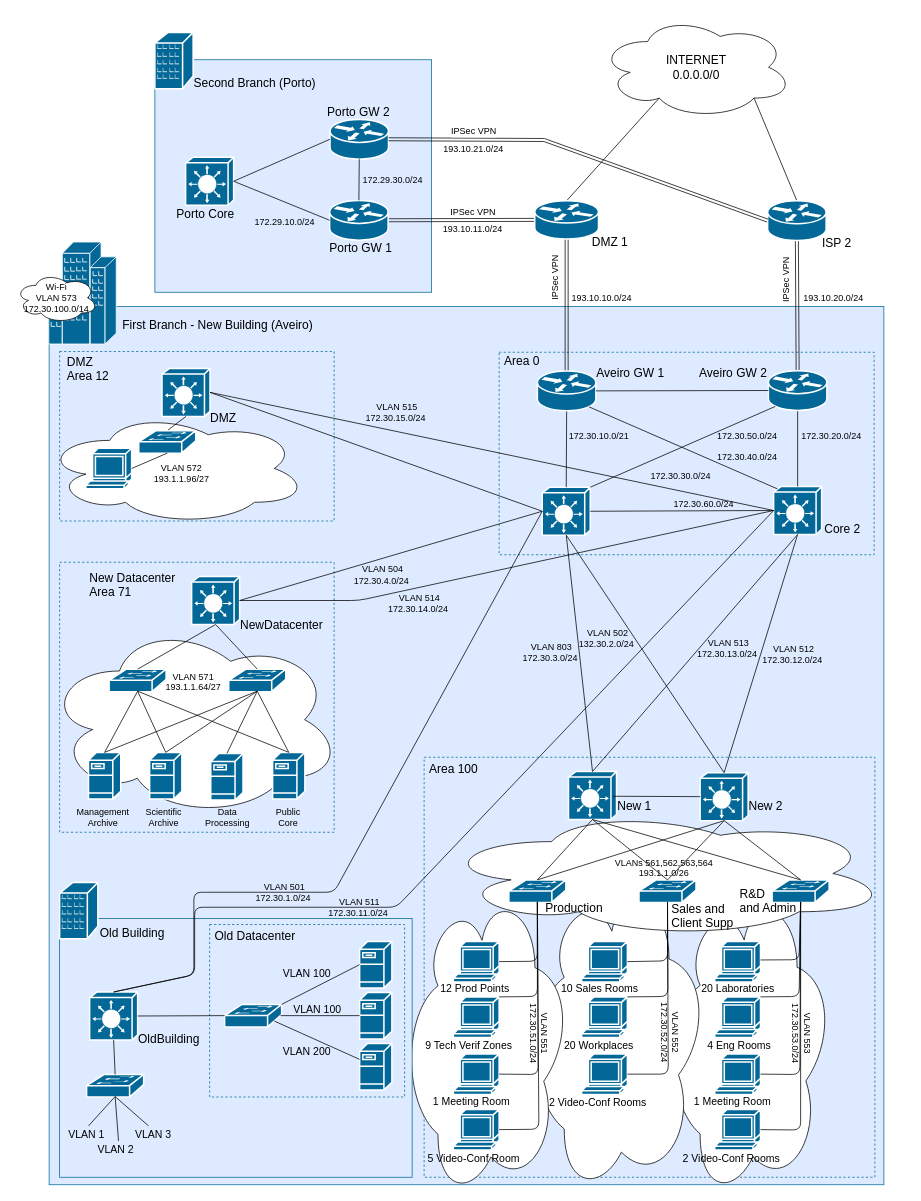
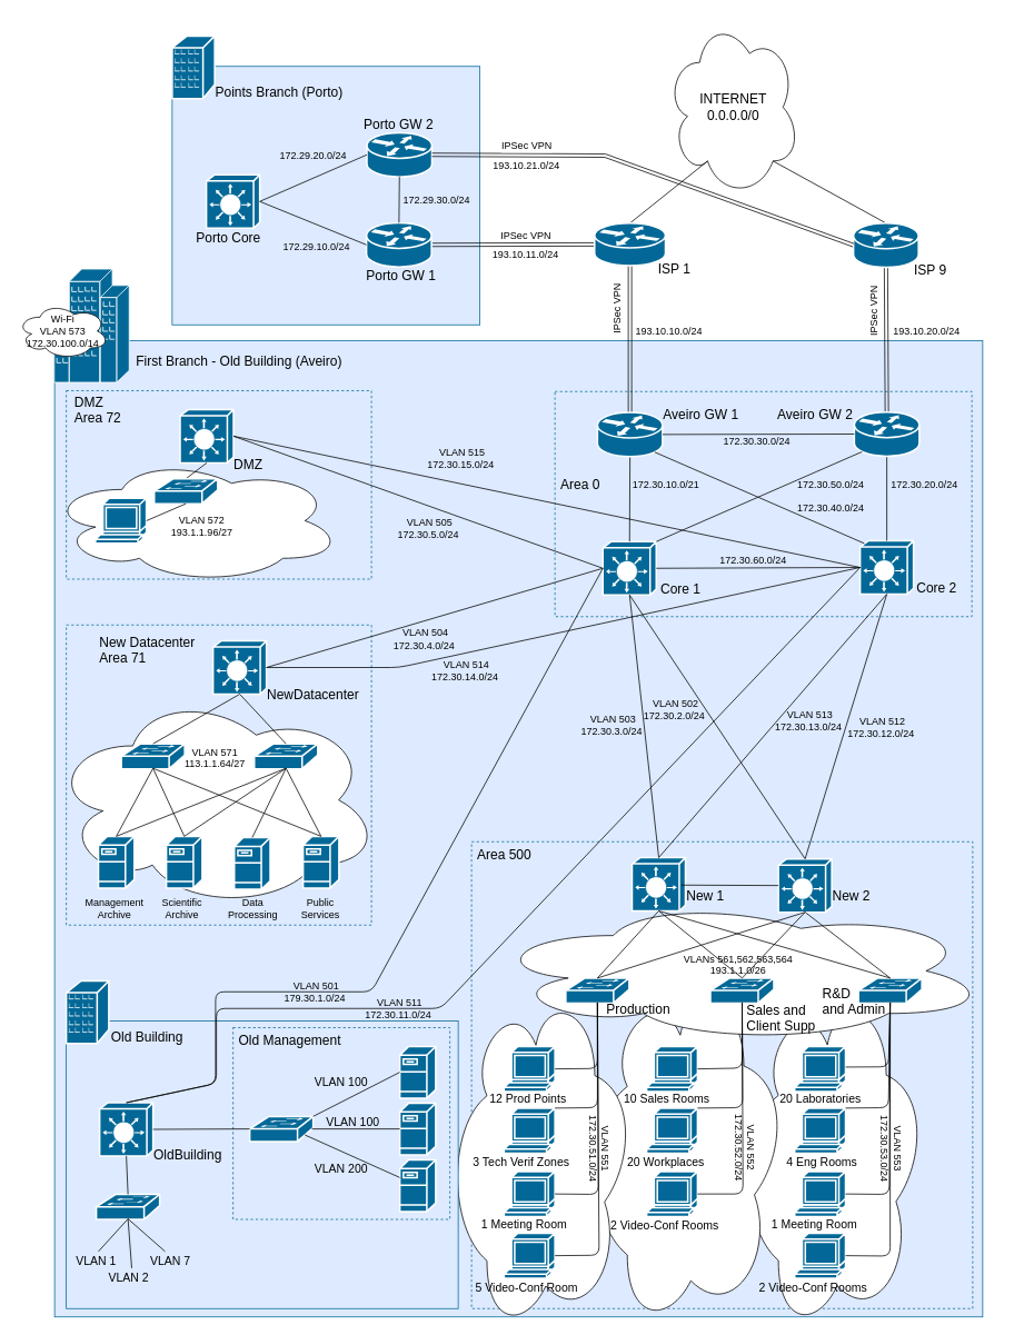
- <mxCell id="139" value="&lt;span style=&quot;font-size: 16px&quot;&gt;INTERNET&lt;br&gt;0.0.0.0/0&lt;br&gt;&lt;/span&gt;" style="ellipse;shape=cloud;whiteSpace=wrap;html=1;" parent="1" vertex="1"><mxGeometry x="798.5" y="20.5" width="258" height="137" as="geometry" /></mxCell>
+ <mxCell id="139" value="&lt;span style=&quot;font-size: 16px&quot;&gt;INTERNET&lt;br&gt;0.0.0.0/0&lt;br&gt;&lt;/span&gt;" style="ellipse;shape=cloud;whiteSpace=wrap;html=1;" parent="1" vertex="1"><mxGeometry x="798.5" y="20.5" width="160" height="215" as="geometry" /></mxCell>
- <mxCell id="20" value="&lt;font style=&quot;font-size: 16px&quot;&gt;Second Branch (Porto)&lt;br&gt;&lt;/font&gt;" style="text;html=1;resizable=0;points=[];autosize=1;align=left;verticalAlign=top;spacingTop=-4;" parent="1" vertex="1"><mxGeometry x="256" y="97.5" width="180" height="20" as="geometry" /></mxCell>
+ <mxCell id="20" value="&lt;font style=&quot;font-size: 16px&quot;&gt;Points Branch (Porto)&lt;br&gt;&lt;/font&gt;" style="text;html=1;resizable=0;points=[];autosize=1;align=left;verticalAlign=top;spacingTop=-4;" parent="1" vertex="1"><mxGeometry x="256" y="97.5" width="180" height="20" as="geometry" /></mxCell>
+ <mxCell id="188" value="172.29.20.0/24&amp;nbsp;&lt;br&gt;" style="ellipse;shape=cloud;whiteSpace=wrap;html=1;strokeColor=none;fillColor=none;" parent="1" vertex="1"><mxGeometry x="317" y="158" width="120" height="56" as="geometry" /></mxCell>
- <mxCell id="57" value="&lt;span style=&quot;font-size: 16px&quot;&gt;DMZ 1&lt;/span&gt;" style="text;html=1;resizable=0;points=[];autosize=1;align=left;verticalAlign=top;spacingTop=-4;" parent="1" vertex="1"><mxGeometry x="787" y="310" width="50" height="20" as="geometry" /></mxCell>
+ <mxCell id="57" value="&lt;span style=&quot;font-size: 16px&quot;&gt;ISP 1&lt;/span&gt;" style="text;html=1;resizable=0;points=[];autosize=1;align=left;verticalAlign=top;spacingTop=-4;" parent="1" vertex="1"><mxGeometry x="787" y="310" width="50" height="20" as="geometry" /></mxCell>
- <mxCell id="58" value="&lt;font style=&quot;font-size: 16px&quot;&gt;ISP 2&lt;br&gt;&lt;/font&gt;" style="text;html=1;resizable=0;points=[];autosize=1;align=left;verticalAlign=top;spacingTop=-4;" parent="1" vertex="1"><mxGeometry x="1094" y="311" width="50" height="20" as="geometry" /></mxCell>
+ <mxCell id="58" value="&lt;font style=&quot;font-size: 16px&quot;&gt;ISP 9&lt;br&gt;&lt;/font&gt;" style="text;html=1;resizable=0;points=[];autosize=1;align=left;verticalAlign=top;spacingTop=-4;" parent="1" vertex="1"><mxGeometry x="1094" y="311" width="50" height="20" as="geometry" /></mxCell>
- <mxCell id="18" value="&lt;font style=&quot;font-size: 16px&quot;&gt;First Branch - New Building (Aveiro)&lt;/font&gt;" style="text;html=1;resizable=0;points=[];autosize=1;align=left;verticalAlign=top;spacingTop=-4;" parent="1" vertex="1"><mxGeometry x="160.5" y="420" width="270" height="20" as="geometry" /></mxCell>
+ <mxCell id="18" value="&lt;font style=&quot;font-size: 16px&quot;&gt;First Branch - Old Building (Aveiro)&lt;/font&gt;" style="text;html=1;resizable=0;points=[];autosize=1;align=left;verticalAlign=top;spacingTop=-4;" parent="1" vertex="1"><mxGeometry x="160.5" y="420" width="270" height="20" as="geometry" /></mxCell>
- <mxCell id="154" value="&lt;font style=&quot;font-size: 16px&quot;&gt;Area 0&lt;br&gt;&lt;/font&gt;" style="text;html=1;resizable=0;points=[];autosize=1;align=left;verticalAlign=top;spacingTop=-4;" parent="1" vertex="1"><mxGeometry x="670" y="469" width="60" height="20" as="geometry" /></mxCell>
+ <mxCell id="154" value="&lt;font style=&quot;font-size: 16px&quot;&gt;Area 0&lt;br&gt;&lt;/font&gt;" style="text;html=1;resizable=0;points=[];autosize=1;align=left;verticalAlign=top;spacingTop=-4;" parent="1" vertex="1"><mxGeometry x="670" y="569" width="60" height="20" as="geometry" /></mxCell>
- <mxCell id="49" value="&lt;font style=&quot;font-size: 16px&quot;&gt;DMZ&lt;br&gt;Area 12&lt;br&gt;&lt;/font&gt;" style="text;html=1;resizable=0;points=[];autosize=1;align=left;verticalAlign=top;spacingTop=-4;" parent="1" vertex="1"><mxGeometry x="86.5" y="470" width="70" height="30" as="geometry" /></mxCell>
+ <mxCell id="49" value="&lt;font style=&quot;font-size: 16px&quot;&gt;DMZ&lt;br&gt;Area 72&lt;br&gt;&lt;/font&gt;" style="text;html=1;resizable=0;points=[];autosize=1;align=left;verticalAlign=top;spacingTop=-4;" parent="1" vertex="1"><mxGeometry x="86.5" y="470" width="70" height="30" as="geometry" /></mxCell>
- <mxCell id="132" value="&lt;span&gt;VLAN 515&lt;br&gt;172.30.15.0/24&amp;nbsp;&lt;/span&gt;" style="ellipse;shape=cloud;whiteSpace=wrap;html=1;fillColor=none;strokeColor=none;" parent="1" vertex="1"><mxGeometry x="469" y="520.5" width="120" height="56" as="geometry" /></mxCell>
+ <mxCell id="132" value="&lt;span&gt;VLAN 515&lt;br&gt;172.30.15.0/24&amp;nbsp;&lt;/span&gt;" style="ellipse;shape=cloud;whiteSpace=wrap;html=1;fillColor=none;strokeColor=none;" parent="1" vertex="1"><mxGeometry x="494" y="520.5" width="120" height="56" as="geometry" /></mxCell>
+ <mxCell id="133" value="&lt;span&gt;VLAN 505&lt;br&gt;172.30.5.0/24&amp;nbsp;&lt;/span&gt;" style="ellipse;shape=cloud;whiteSpace=wrap;html=1;strokeColor=none;fillColor=none;" parent="1" vertex="1"><mxGeometry x="454.5" y="605" width="120" height="56" as="geometry" /></mxCell>
- <mxCell id="183" value="172.30.30.0/24&amp;nbsp;&lt;br&gt;" style="ellipse;shape=cloud;whiteSpace=wrap;html=1;strokeColor=none;fillColor=none;" parent="1" vertex="1"><mxGeometry x="849" y="625" width="120" height="18" as="geometry" /></mxCell>
+ <mxCell id="183" value="172.30.30.0/24&amp;nbsp;&lt;br&gt;" style="ellipse;shape=cloud;whiteSpace=wrap;html=1;strokeColor=none;fillColor=none;" parent="1" vertex="1"><mxGeometry x="849" y="520" width="120" height="18" as="geometry" /></mxCell>
- <mxCell id="194" value="172.30.60.0/24&lt;br&gt;" style="ellipse;shape=cloud;whiteSpace=wrap;html=1;strokeColor=none;fillColor=none;" vertex="1" parent="1"><mxGeometry x="878" y="663" width="120" height="18" as="geometry" /></mxCell>
+ <mxCell id="194" value="172.30.60.0/24&lt;br&gt;" style="ellipse;shape=cloud;whiteSpace=wrap;html=1;strokeColor=none;fillColor=none;" vertex="1" parent="1"><mxGeometry x="843" y="663" width="120" height="18" as="geometry" /></mxCell>
+ <mxCell id="14" value="&lt;font style=&quot;font-size: 16px&quot;&gt;Core 1&lt;br&gt;&lt;/font&gt;" style="text;html=1;resizable=0;points=[];autosize=1;align=left;verticalAlign=top;spacingTop=-4;" parent="1" vertex="1"><mxGeometry x="789.5" y="694" width="60" height="20" as="geometry" /></mxCell>
- <mxCell id="143" value="&lt;span&gt;VLAN 502&lt;br&gt;132.30.2.0/24&amp;nbsp;&lt;/span&gt;" style="ellipse;shape=cloud;whiteSpace=wrap;html=1;strokeColor=none;fillColor=none;" parent="1" vertex="1"><mxGeometry x="755.5" y="823" width="108" height="56" as="geometry" /></mxCell>
+ <mxCell id="143" value="&lt;span&gt;VLAN 502&lt;br&gt;172.30.2.0/24&amp;nbsp;&lt;/span&gt;" style="ellipse;shape=cloud;whiteSpace=wrap;html=1;strokeColor=none;fillColor=none;" parent="1" vertex="1"><mxGeometry x="755.5" y="823" width="108" height="56" as="geometry" /></mxCell>
- <mxCell id="145" value="&lt;span&gt;VLAN 803&lt;br&gt;172.30.3.0/24&amp;nbsp;&lt;/span&gt;" style="ellipse;shape=cloud;whiteSpace=wrap;html=1;strokeColor=none;fillColor=none;" parent="1" vertex="1"><mxGeometry x="674.5" y="841" width="120" height="56" as="geometry" /></mxCell>
+ <mxCell id="145" value="&lt;span&gt;VLAN 503&lt;br&gt;172.30.3.0/24&amp;nbsp;&lt;/span&gt;" style="ellipse;shape=cloud;whiteSpace=wrap;html=1;strokeColor=none;fillColor=none;" parent="1" vertex="1"><mxGeometry x="674.5" y="841" width="120" height="56" as="geometry" /></mxCell>
- <mxCell id="6" value="&lt;span&gt;VLAN 571&lt;br&gt;&lt;/span&gt;&lt;span&gt;193.1.1.64/27&lt;br&gt;&lt;/span&gt;&lt;span&gt;&lt;br&gt;&lt;br&gt;&lt;br&gt;&lt;br&gt;&lt;br&gt;&lt;br&gt;&lt;br&gt;&lt;/span&gt;" style="ellipse;shape=cloud;whiteSpace=wrap;html=1;" parent="1" vertex="1"><mxGeometry x="60" y="829" width="395" height="260" as="geometry" /></mxCell>
+ <mxCell id="6" value="&lt;span&gt;VLAN 571&lt;br&gt;&lt;/span&gt;&lt;span&gt;113.1.1.64/27&lt;br&gt;&lt;/span&gt;&lt;span&gt;&lt;br&gt;&lt;br&gt;&lt;br&gt;&lt;br&gt;&lt;br&gt;&lt;br&gt;&lt;br&gt;&lt;/span&gt;" style="ellipse;shape=cloud;whiteSpace=wrap;html=1;" parent="1" vertex="1"><mxGeometry x="60" y="829" width="395" height="260" as="geometry" /></mxCell>
- <mxCell id="153" value="&lt;font style=&quot;font-size: 16px&quot;&gt;Area 100&lt;br&gt;&lt;/font&gt;" style="text;html=1;resizable=0;points=[];autosize=1;align=left;verticalAlign=top;spacingTop=-4;" parent="1" vertex="1"><mxGeometry x="569.5" y="1012.5" width="80" height="20" as="geometry" /></mxCell>
+ <mxCell id="153" value="&lt;font style=&quot;font-size: 16px&quot;&gt;Area 500&lt;br&gt;&lt;/font&gt;" style="text;html=1;resizable=0;points=[];autosize=1;align=left;verticalAlign=top;spacingTop=-4;" parent="1" vertex="1"><mxGeometry x="569.5" y="1012.5" width="80" height="20" as="geometry" /></mxCell>
- <mxCell id="162" value="Public Core" style="text;html=1;strokeColor=none;fillColor=none;align=center;verticalAlign=middle;whiteSpace=wrap;rounded=0;" parent="1" vertex="1"><mxGeometry x="363.5" y="1079" width="40" height="20" as="geometry" /></mxCell>
+ <mxCell id="162" value="Public Services" style="text;html=1;strokeColor=none;fillColor=none;align=center;verticalAlign=middle;whiteSpace=wrap;rounded=0;" parent="1" vertex="1"><mxGeometry x="363.5" y="1079" width="40" height="20" as="geometry" /></mxCell>
- <mxCell id="147" value="&lt;span&gt;VLAN 501&lt;br&gt;172.30.1.0/24&amp;nbsp;&lt;/span&gt;" style="ellipse;shape=cloud;whiteSpace=wrap;html=1;fillColor=none;strokeColor=none;" parent="1" vertex="1"><mxGeometry x="323.5" y="1161" width="110" height="56" as="geometry" /></mxCell>
+ <mxCell id="147" value="&lt;span&gt;VLAN 501&lt;br&gt;179.30.1.0/24&amp;nbsp;&lt;/span&gt;" style="ellipse;shape=cloud;whiteSpace=wrap;html=1;fillColor=none;strokeColor=none;" parent="1" vertex="1"><mxGeometry x="323.5" y="1161" width="110" height="56" as="geometry" /></mxCell>
- <mxCell id="31" value="&lt;font style=&quot;font-size: 16px&quot;&gt;Old Datacenter&lt;/font&gt;" style="text;html=1;resizable=0;points=[];autosize=1;align=left;verticalAlign=top;spacingTop=-4;" parent="1" vertex="1"><mxGeometry x="284" y="1234.5" width="120" height="20" as="geometry" /></mxCell>
+ <mxCell id="31" value="&lt;font style=&quot;font-size: 16px&quot;&gt;Old Management&lt;/font&gt;" style="text;html=1;resizable=0;points=[];autosize=1;align=left;verticalAlign=top;spacingTop=-4;" parent="1" vertex="1"><mxGeometry x="284" y="1234.5" width="120" height="20" as="geometry" /></mxCell>
- <mxCell id="102" value="&lt;font&gt;&lt;font style=&quot;font-size: 14px&quot;&gt;9 Tech Verif Zones&lt;/font&gt;&lt;br&gt;&lt;/font&gt;" style="text;html=1;resizable=0;points=[];autosize=1;align=left;verticalAlign=top;spacingTop=-4;" parent="1" vertex="1"><mxGeometry x="564.5" y="1383" width="130" height="10" as="geometry" /></mxCell>
+ <mxCell id="102" value="&lt;font&gt;&lt;font style=&quot;font-size: 14px&quot;&gt;3 Tech Verif Zones&lt;/font&gt;&lt;br&gt;&lt;/font&gt;" style="text;html=1;resizable=0;points=[];autosize=1;align=left;verticalAlign=top;spacingTop=-4;" parent="1" vertex="1"><mxGeometry x="564.5" y="1383" width="130" height="10" as="geometry" /></mxCell>
- <mxCell id="41" value="&lt;font style=&quot;font-size: 14px&quot;&gt;VLAN 3&lt;/font&gt;" style="text;html=1;resizable=0;points=[];autosize=1;align=left;verticalAlign=top;spacingTop=-4;" parent="1" vertex="1"><mxGeometry x="177.5" y="1500.5" width="60" height="10" as="geometry" /></mxCell>
+ <mxCell id="41" value="&lt;font style=&quot;font-size: 14px&quot;&gt;VLAN 7&lt;/font&gt;" style="text;html=1;resizable=0;points=[];autosize=1;align=left;verticalAlign=top;spacingTop=-4;" parent="1" vertex="1"><mxGeometry x="177.5" y="1500.5" width="60" height="10" as="geometry" /></mxCell>
